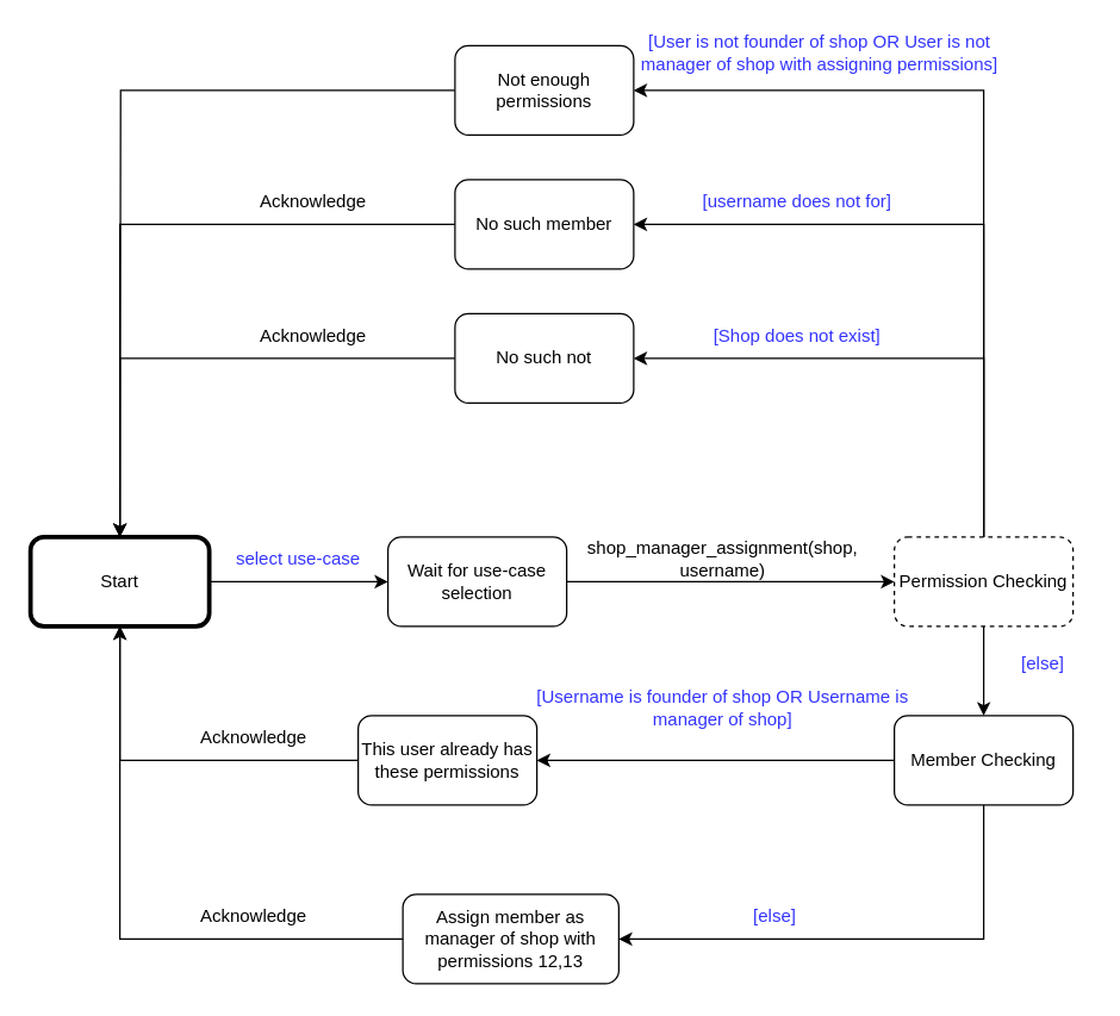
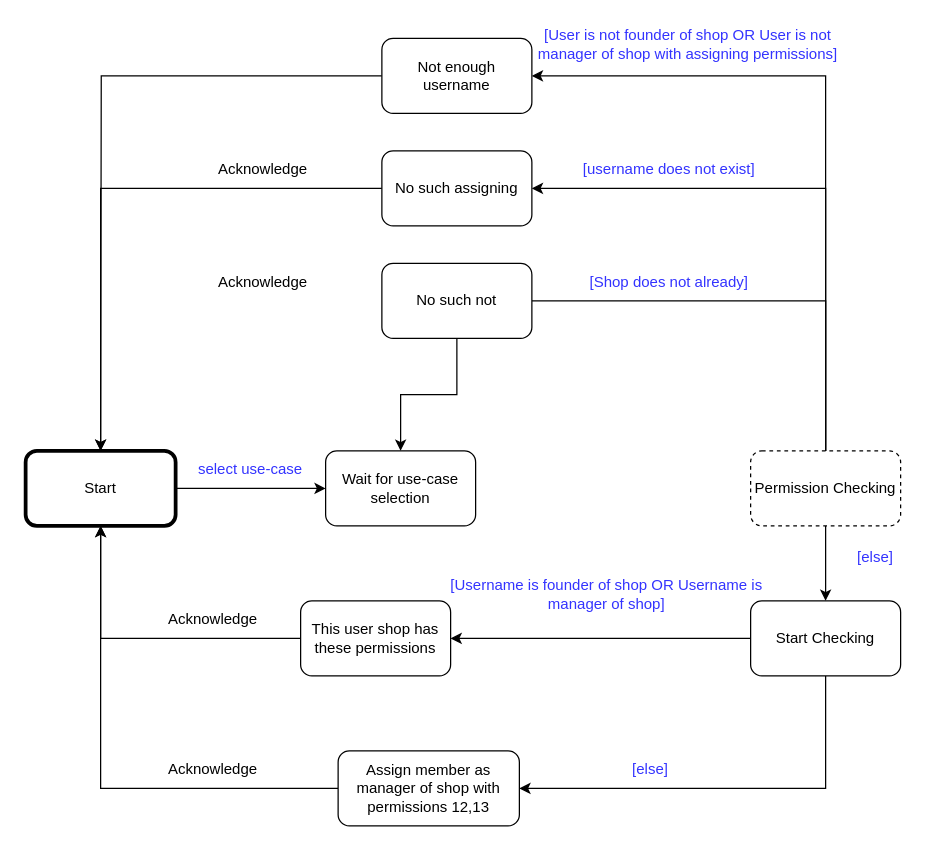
- <mxCell id="33" value="Not enough permissions" style="rounded=1;whiteSpace=wrap;html=1;fontColor=#000000;strokeWidth=1;" vertex="1" parent="1"><mxGeometry x="305" y="30" width="120" height="60" as="geometry" /></mxCell>
+ <mxCell id="33" value="Not enough username" style="rounded=1;whiteSpace=wrap;html=1;fontColor=#000000;strokeWidth=1;" vertex="1" parent="1"><mxGeometry x="305" y="30" width="120" height="60" as="geometry" /></mxCell>
- <mxCell id="28" value="[username does not for]" style="text;html=1;strokeColor=none;fillColor=none;align=center;verticalAlign=middle;whiteSpace=wrap;rounded=0;fontColor=#3333FF;" vertex="1" parent="1"><mxGeometry x="400" y="120" width="270" height="30" as="geometry" /></mxCell>
+ <mxCell id="28" value="[username does not exist]" style="text;html=1;strokeColor=none;fillColor=none;align=center;verticalAlign=middle;whiteSpace=wrap;rounded=0;fontColor=#3333FF;" vertex="1" parent="1"><mxGeometry x="400" y="120" width="270" height="30" as="geometry" /></mxCell>
- <mxCell id="23" value="No such member" style="rounded=1;whiteSpace=wrap;html=1;fontColor=#000000;strokeWidth=1;" vertex="1" parent="1"><mxGeometry x="305" y="120" width="120" height="60" as="geometry" /></mxCell>
+ <mxCell id="23" value="No such assigning" style="rounded=1;whiteSpace=wrap;html=1;fontColor=#000000;strokeWidth=1;" vertex="1" parent="1"><mxGeometry x="305" y="120" width="120" height="60" as="geometry" /></mxCell>
- <mxCell id="29" value="[Shop does not exist]" style="text;html=1;strokeColor=none;fillColor=none;align=center;verticalAlign=middle;whiteSpace=wrap;rounded=0;fontColor=#3333FF;" vertex="1" parent="1"><mxGeometry x="400" y="210" width="270" height="30" as="geometry" /></mxCell>
+ <mxCell id="29" value="[Shop does not already]" style="text;html=1;strokeColor=none;fillColor=none;align=center;verticalAlign=middle;whiteSpace=wrap;rounded=0;fontColor=#3333FF;" vertex="1" parent="1"><mxGeometry x="400" y="210" width="270" height="30" as="geometry" /></mxCell>
- <mxCell id="30" style="edgeStyle=orthogonalEdgeStyle;rounded=0;orthogonalLoop=1;jettySize=auto;html=1;entryX=0.5;entryY=0;entryDx=0;entryDy=0;" edge="1" parent="1" source="31" target="3"><mxGeometry relative="1" as="geometry" /></mxCell>
+ <mxCell id="30" style="edgeStyle=orthogonalEdgeStyle;rounded=0;orthogonalLoop=1;jettySize=auto;html=1;" edge="1" parent="1" source="31" target="6"><mxGeometry relative="1" as="geometry" /></mxCell>
- <mxCell id="11" style="edgeStyle=orthogonalEdgeStyle;rounded=0;orthogonalLoop=1;jettySize=auto;html=1;entryX=1;entryY=0.5;entryDx=0;entryDy=0;" edge="1" parent="1" source="12" target="31"><mxGeometry relative="1" as="geometry"><Array as="points"><mxPoint x="660" y="240" /></Array></mxGeometry></mxCell>
+ <mxCell id="11" style="edgeStyle=orthogonalEdgeStyle;rounded=0;orthogonalLoop=1;jettySize=auto;html=1;entryX=1;entryY=0.5;entryDx=0;entryDy=0;endArrow=none;" edge="1" parent="1" source="12" target="31"><mxGeometry relative="1" as="geometry"><Array as="points"><mxPoint x="660" y="240" /></Array></mxGeometry></mxCell>
- <mxCell id="7" value="shop_manager_assignment(shop, username)" style="text;html=1;strokeColor=none;fillColor=none;align=center;verticalAlign=middle;whiteSpace=wrap;rounded=0;" vertex="1" parent="1"><mxGeometry x="410" y="360" width="150" height="30" as="geometry" /></mxCell>
- <mxCell id="5" style="edgeStyle=orthogonalEdgeStyle;rounded=0;orthogonalLoop=1;jettySize=auto;html=1;" edge="1" parent="1" source="6" target="12"><mxGeometry relative="1" as="geometry"><mxPoint x="470" y="390" as="targetPoint" /></mxGeometry></mxCell>
- <mxCell id="20" value="&lt;font color=&quot;#000000&quot;&gt;This user already has these permissions&lt;/font&gt;" style="rounded=1;whiteSpace=wrap;html=1;fontColor=#3333FF;strokeWidth=1;" vertex="1" parent="1"><mxGeometry x="240" y="480" width="120" height="60" as="geometry" /></mxCell>
+ <mxCell id="20" value="&lt;font color=&quot;#000000&quot;&gt;This user shop has these permissions&lt;/font&gt;" style="rounded=1;whiteSpace=wrap;html=1;fontColor=#3333FF;strokeWidth=1;" vertex="1" parent="1"><mxGeometry x="240" y="480" width="120" height="60" as="geometry" /></mxCell>
- <mxCell id="16" value="Member Checking" style="rounded=1;whiteSpace=wrap;html=1;fontColor=#000000;strokeWidth=1;" vertex="1" parent="1"><mxGeometry x="600" y="480" width="120" height="60" as="geometry" /></mxCell>
+ <mxCell id="16" value="Start Checking" style="rounded=1;whiteSpace=wrap;html=1;fontColor=#000000;strokeWidth=1;" vertex="1" parent="1"><mxGeometry x="600" y="480" width="120" height="60" as="geometry" /></mxCell>
